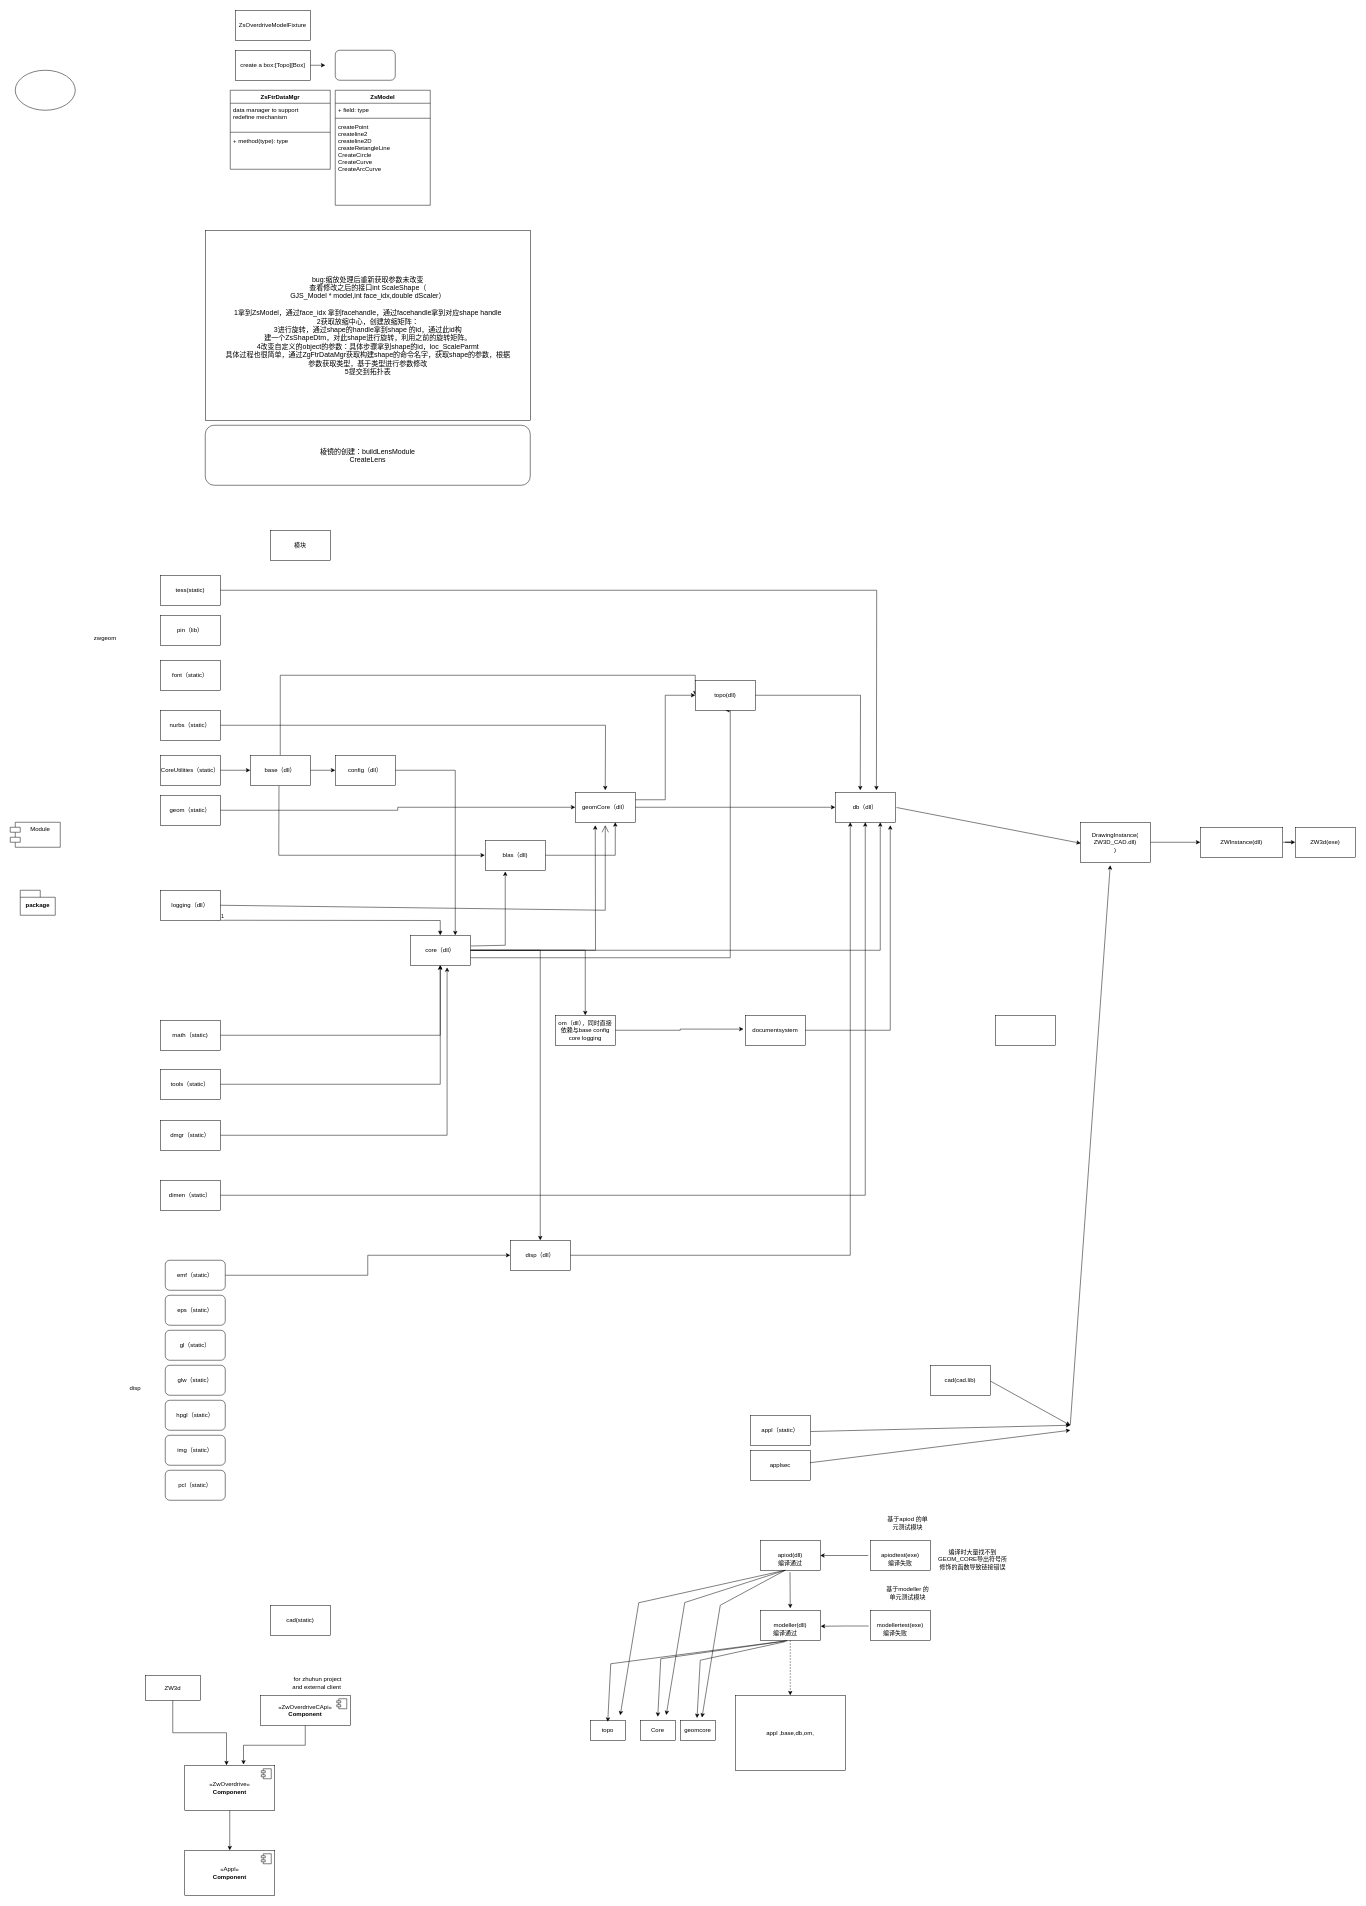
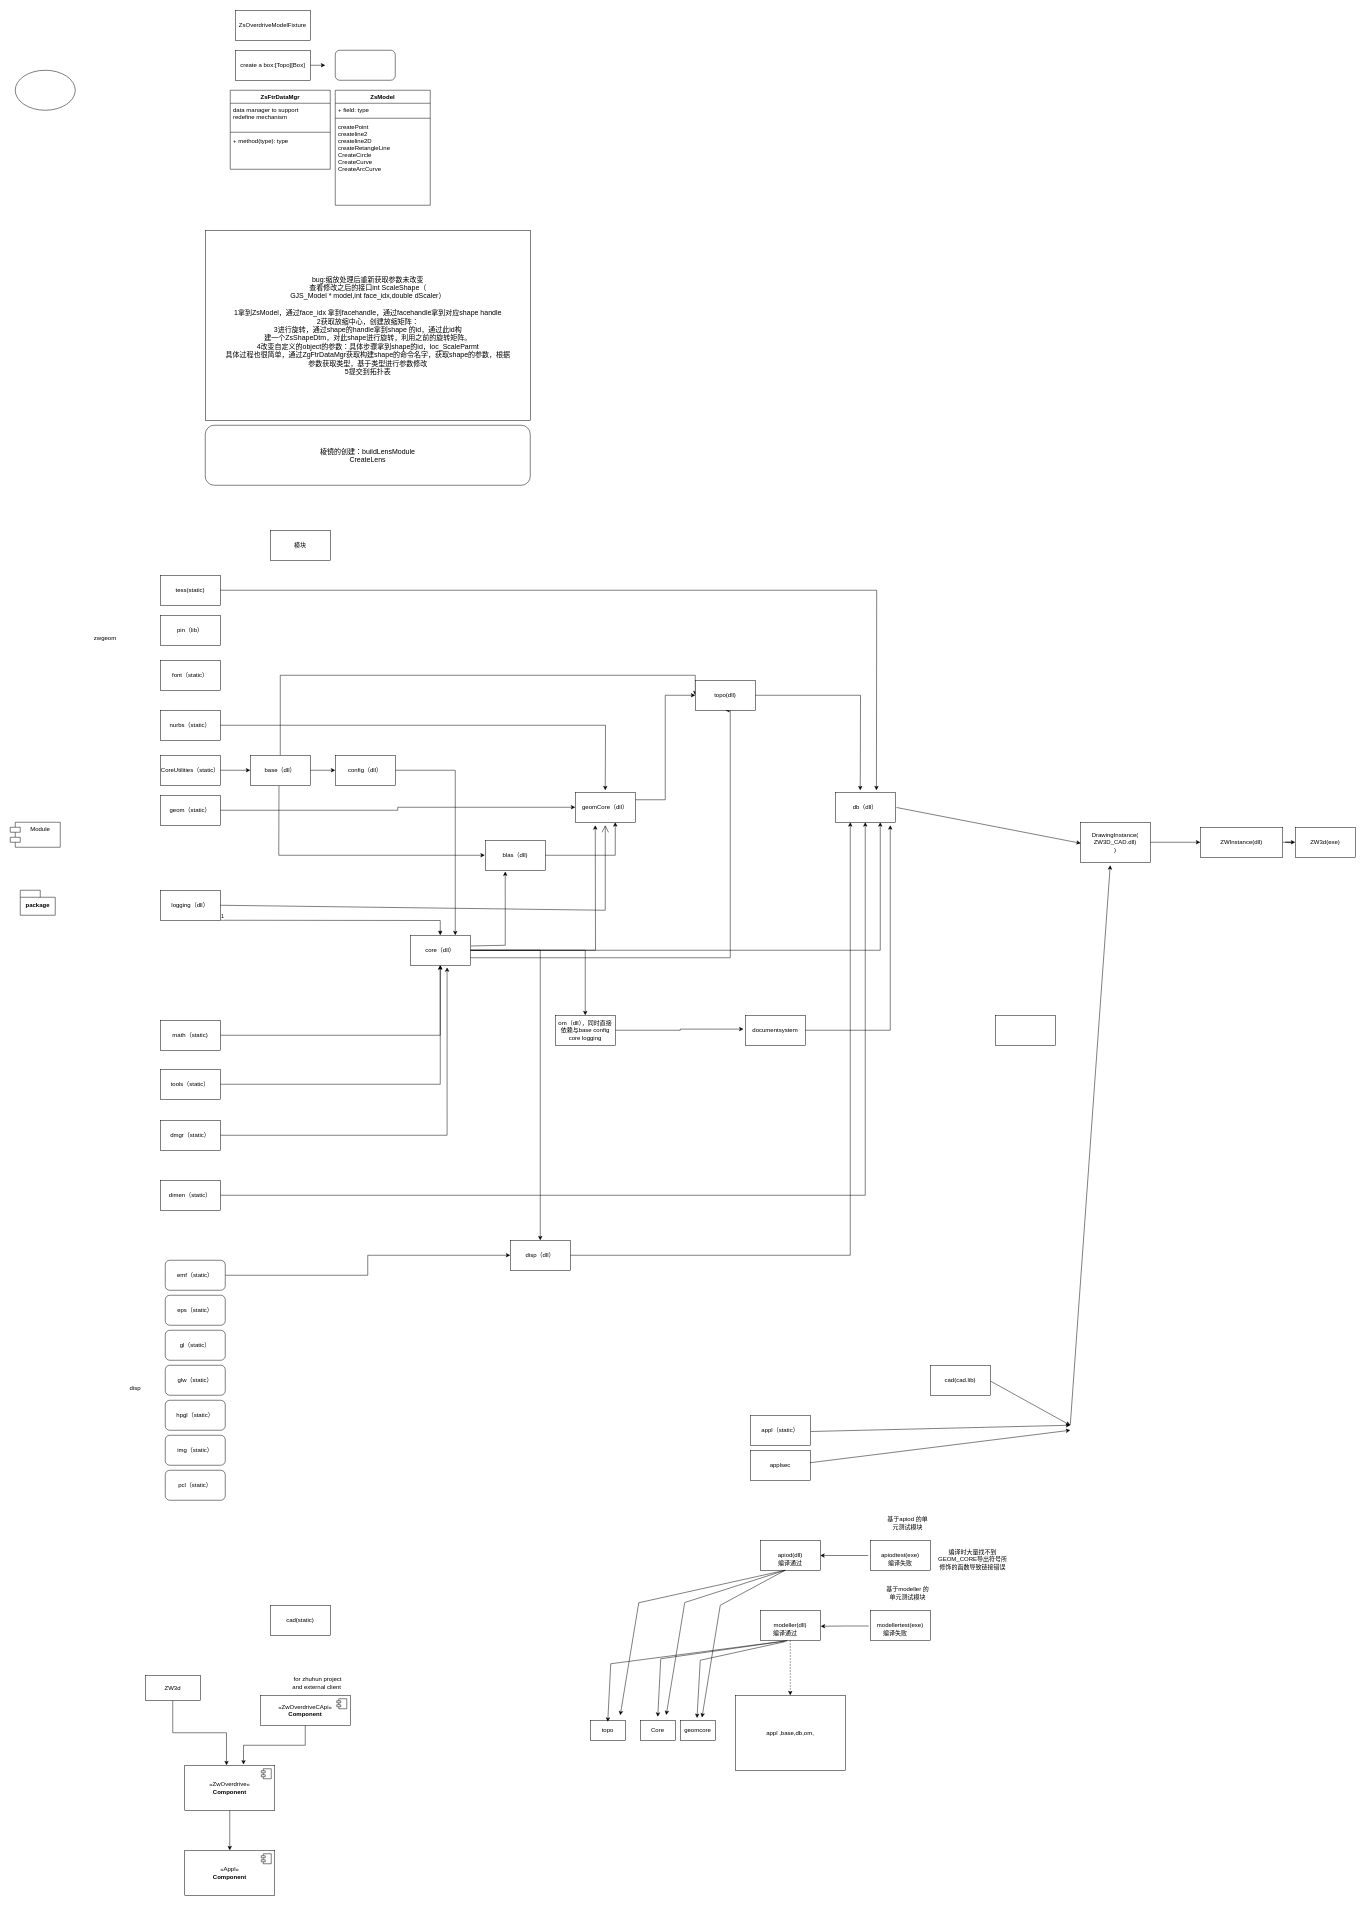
- <mxCell id="33" value="" style="edgeStyle=orthogonalEdgeStyle;rounded=0;orthogonalLoop=1;jettySize=auto;html=1;" parent="1" source="35" target="51" edge="1"><mxGeometry relative="1" as="geometry" /></mxCell>
- <mxCell id="86" value="" style="endArrow=classic;html=1;rounded=0;exitX=0.496;exitY=1.067;exitDx=0;exitDy=0;exitPerimeter=0;entryX=0.5;entryY=-0.067;entryDx=0;entryDy=0;entryPerimeter=0;" parent="1" source="85" target="83" edge="1"><mxGeometry width="50" height="50" relative="1" as="geometry"><mxPoint x="1590" y="3330" as="sourcePoint" /><mxPoint x="1640" y="3280" as="targetPoint" /></mxGeometry></mxCell>
